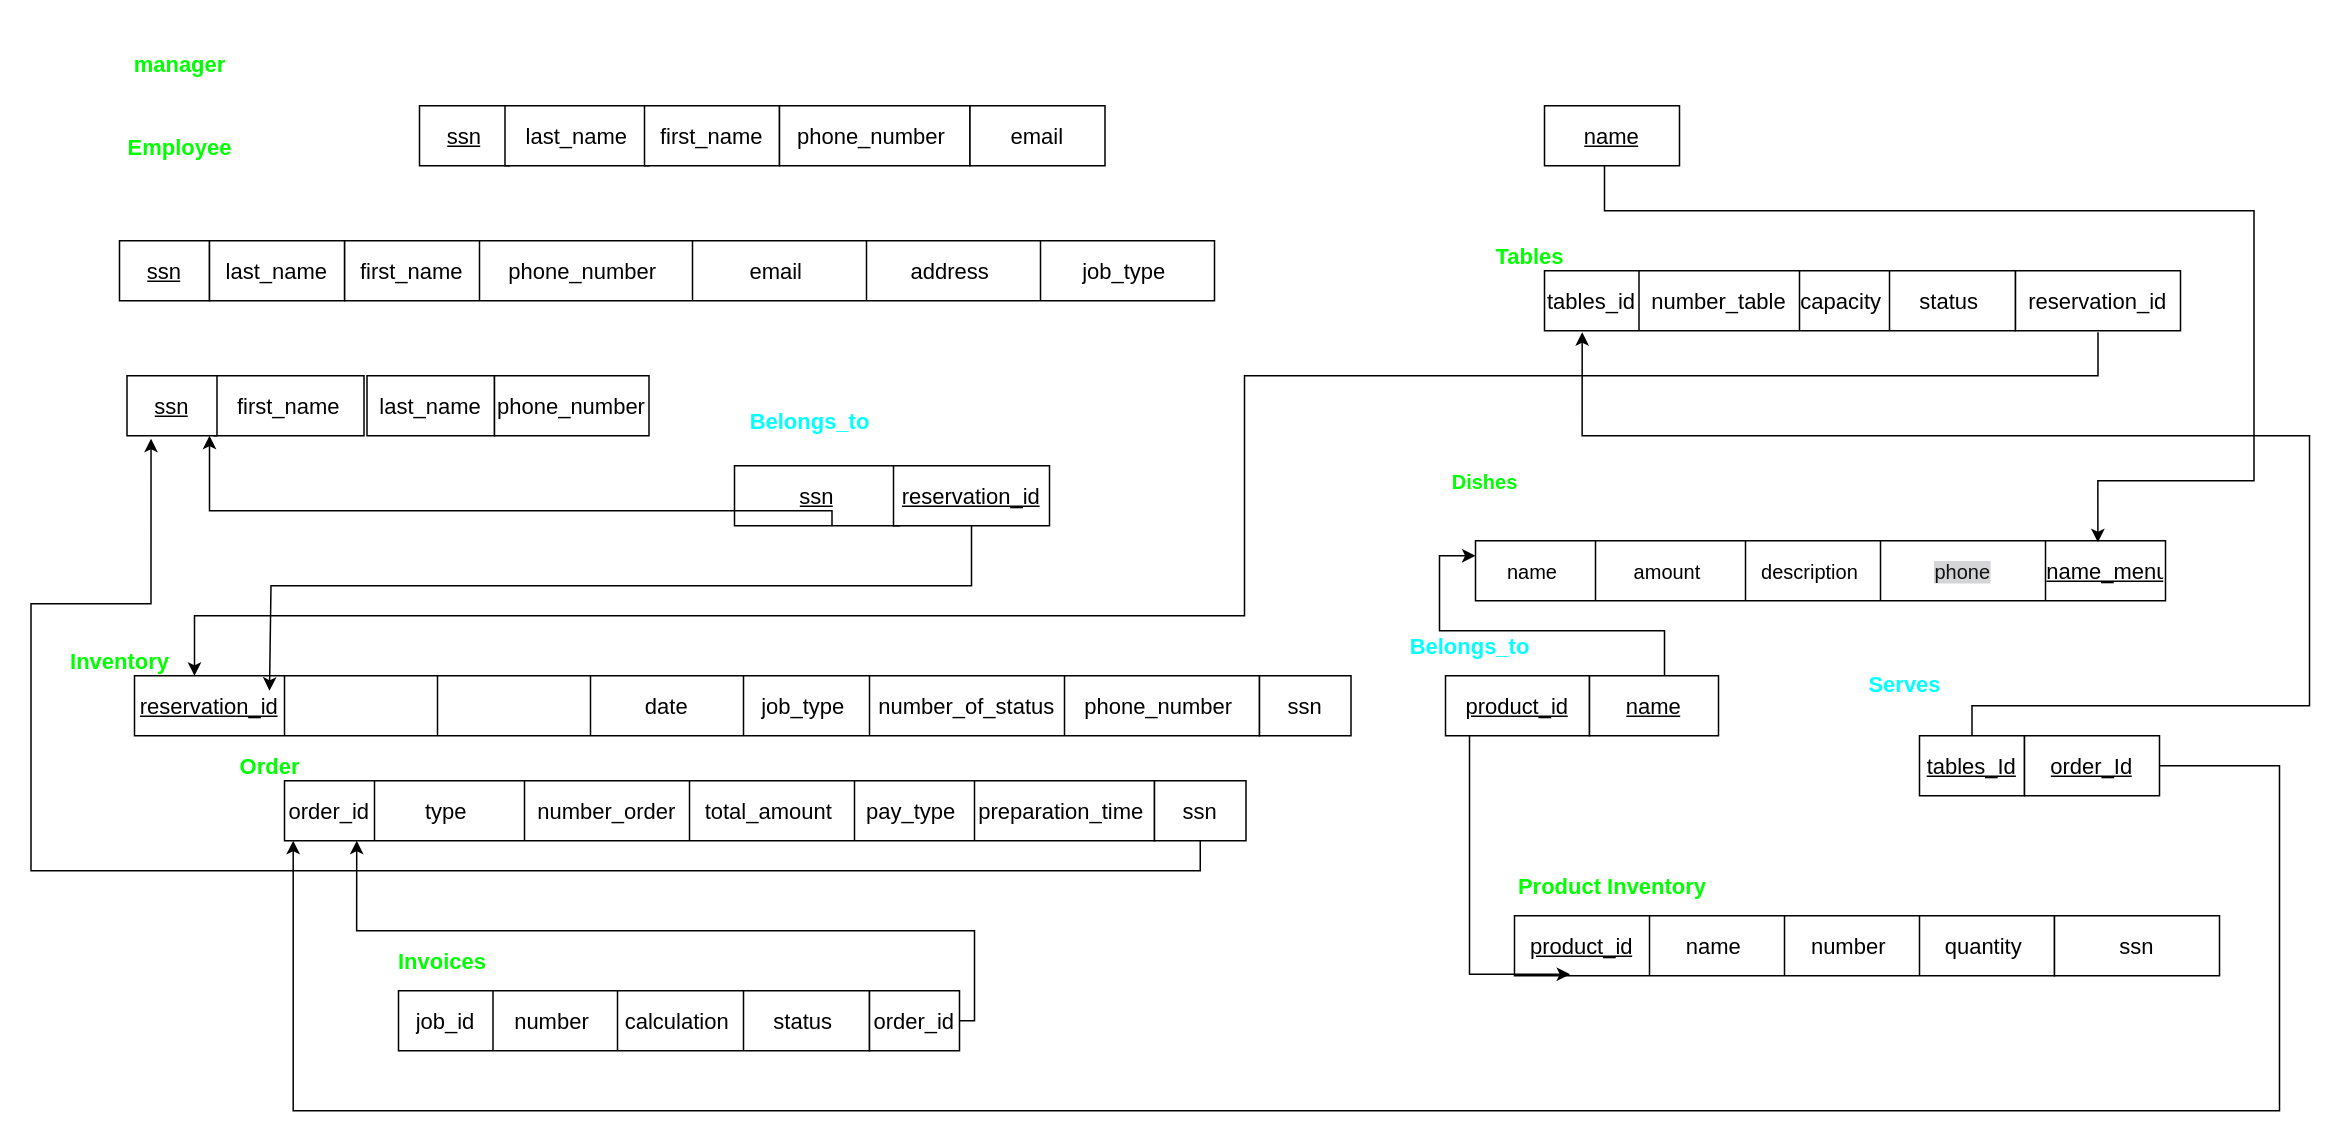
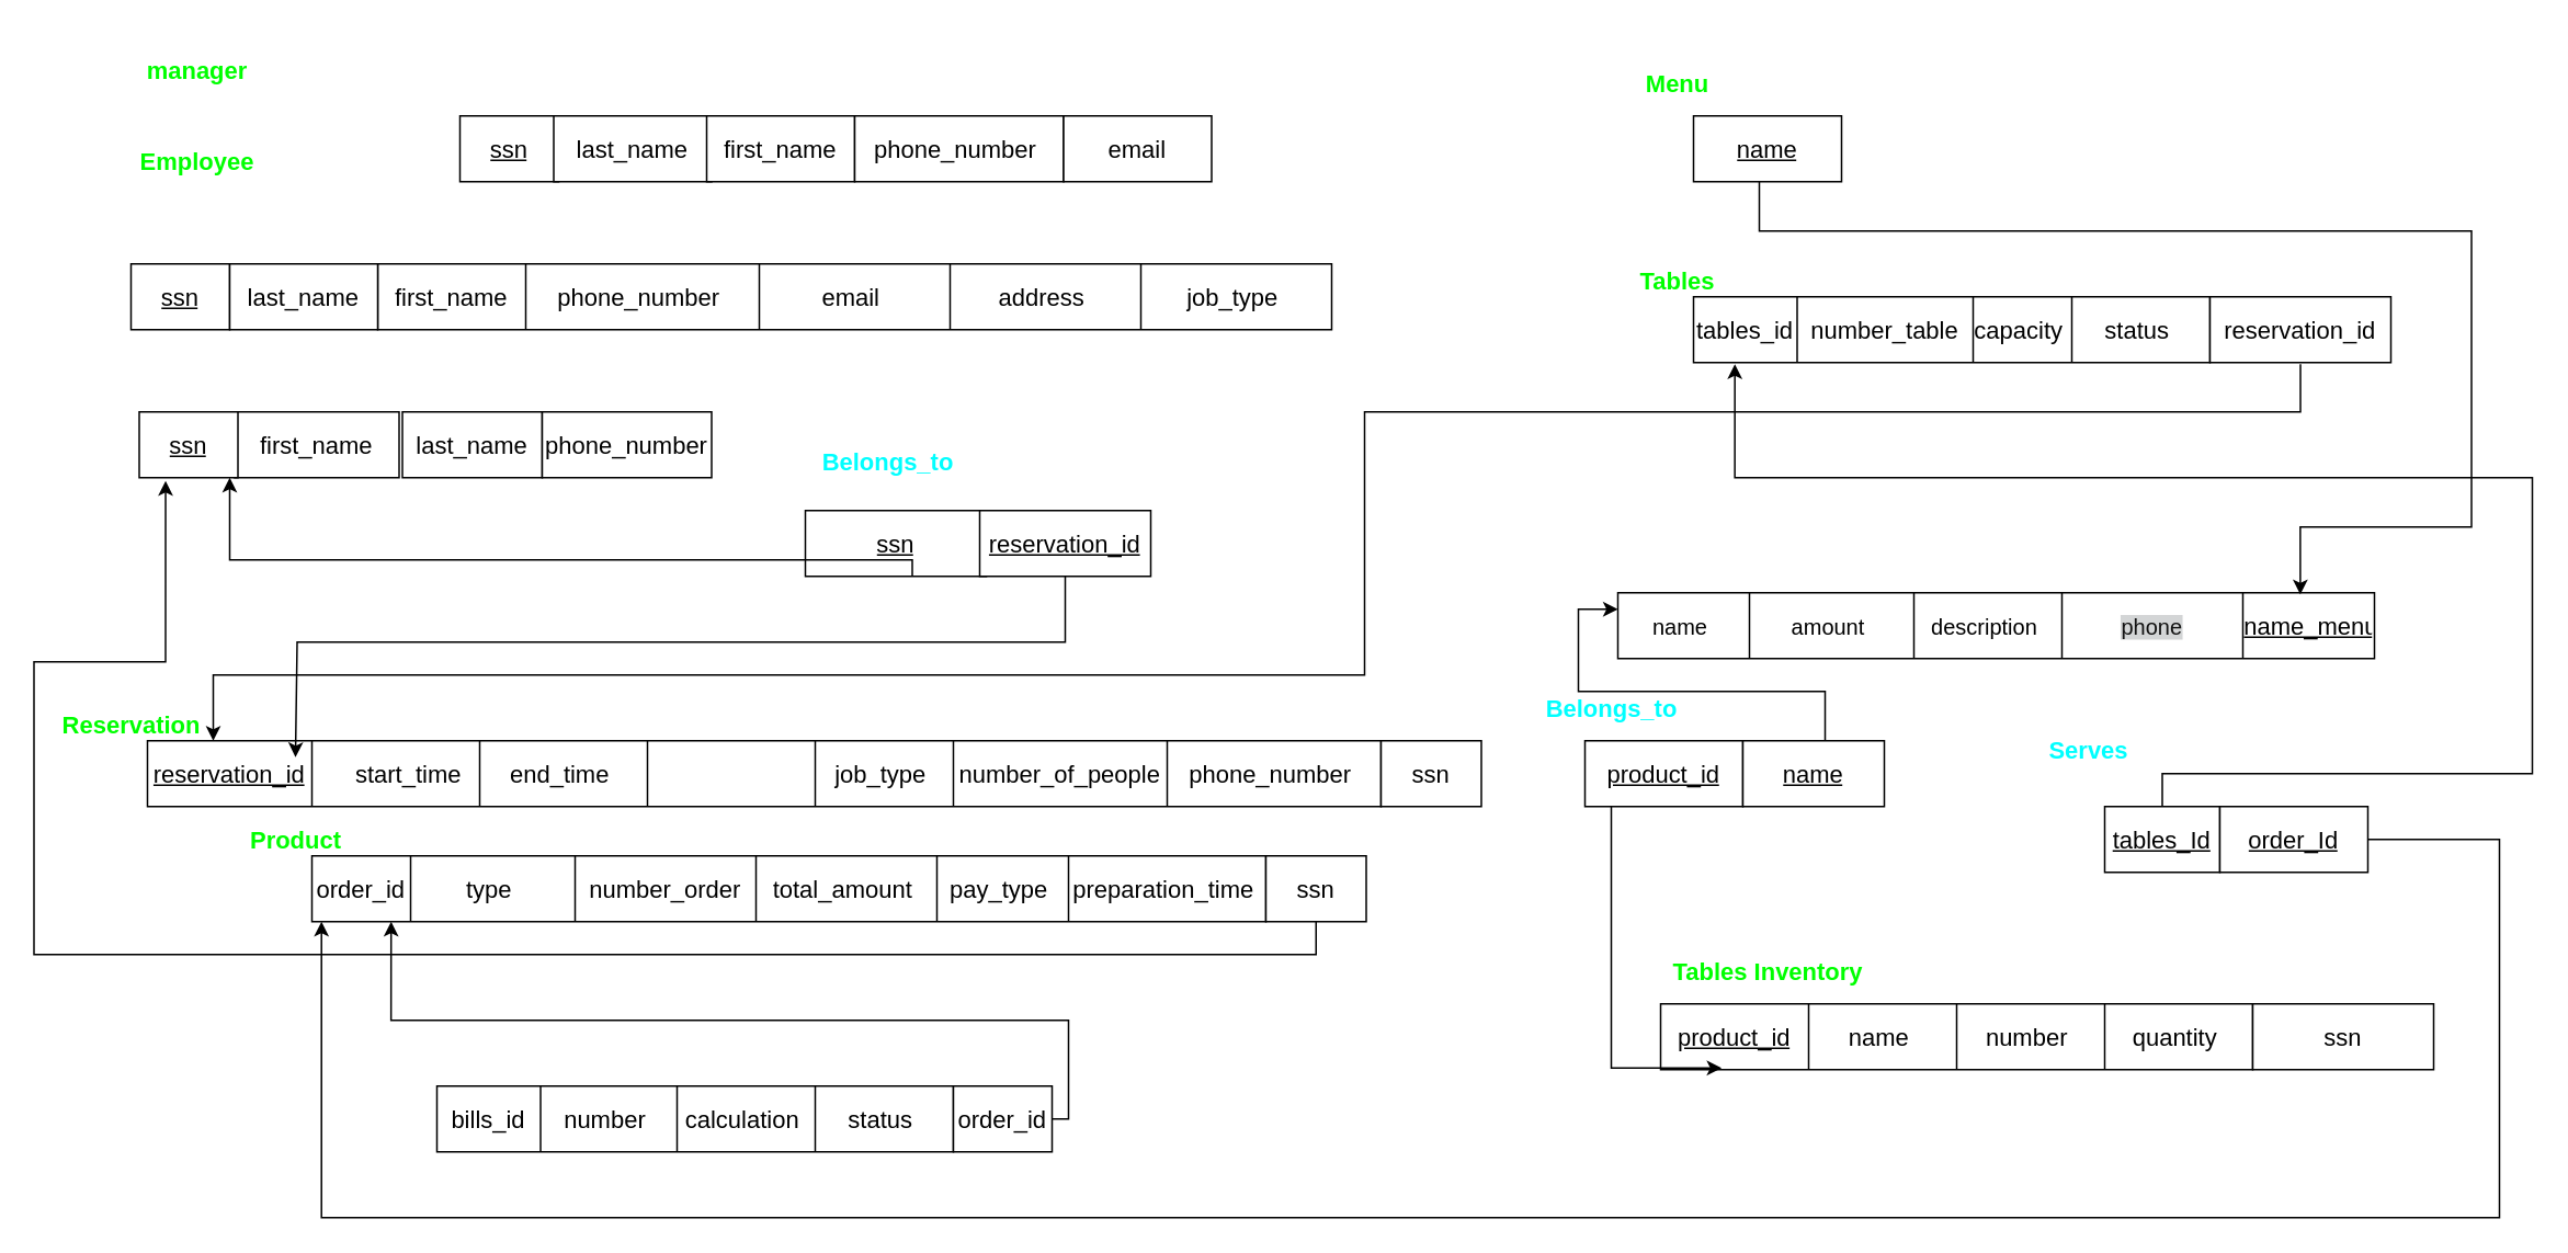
+ <mxCell id="52" value="&lt;b&gt;&lt;span style=&quot;font-size: 11pt; line-height: 107%;&quot;&gt;Menu&lt;/span&gt;&lt;/b&gt;" style="text;strokeColor=none;fillColor=none;html=1;fontSize=16;fontStyle=1;verticalAlign=middle;align=center;fontFamily=Helvetica;fontColor=#00FF00;" parent="1" vertex="1"><mxGeometry x="969" y="30" width="100" height="40" as="geometry" /></mxCell>
- <mxCell id="51" value="&lt;b&gt;&lt;span style=&quot;font-size: 10pt; line-height: 107%;&quot;&gt;Dishes&lt;/span&gt;&lt;/b&gt;" style="text;strokeColor=none;fillColor=none;html=1;fontSize=16;fontStyle=1;verticalAlign=middle;align=center;fontFamily=Helvetica;fontColor=#00FF00;" parent="1" vertex="1"><mxGeometry x="939" y="300" width="100" height="40" as="geometry" /></mxCell>
- <mxCell id="27" value="&lt;b&gt;&lt;span style=&quot;font-size: 11pt; line-height: 107%;&quot;&gt;Inventory&lt;/span&gt;&lt;/b&gt;" style="text;strokeColor=none;fillColor=none;html=1;fontSize=16;fontStyle=1;verticalAlign=middle;align=center;fontFamily=Helvetica;fontColor=#00FF00;" parent="1" vertex="1"><mxGeometry x="29" y="420" width="100" height="40" as="geometry" /></mxCell>
+ <mxCell id="27" value="&lt;b&gt;&lt;span style=&quot;font-size: 11pt; line-height: 107%;&quot;&gt;Reservation&lt;/span&gt;&lt;/b&gt;" style="text;strokeColor=none;fillColor=none;html=1;fontSize=16;fontStyle=1;verticalAlign=middle;align=center;fontFamily=Helvetica;fontColor=#00FF00;" parent="1" vertex="1"><mxGeometry x="29" y="420" width="100" height="40" as="geometry" /></mxCell>
+ <mxCell id="23" value="&lt;span style=&quot;font-size:11.0pt;line-height:107%;&lt;br/&gt;font-family:&amp;quot;Rockwell&amp;quot;,serif;mso-ascii-theme-font:minor-latin;mso-fareast-font-family:&lt;br/&gt;Rockwell;mso-fareast-theme-font:minor-latin;mso-hansi-theme-font:minor-latin;&lt;br/&gt;mso-bidi-font-family:Arial;mso-bidi-theme-font:minor-bidi;mso-ansi-language:&lt;br/&gt;EN-US;mso-fareast-language:EN-US;mso-bidi-language:AR-SA&quot;&gt;start_time&amp;nbsp;&lt;/span&gt;" style="shape=partialRectangle;html=1;whiteSpace=wrap;connectable=0;strokeColor=inherit;overflow=hidden;fillColor=none;top=0;left=0;bottom=0;right=0;pointerEvents=1;fontSize=16;" parent="1" vertex="1"><mxGeometry x="209" y="450" width="82" height="40" as="geometry"><mxRectangle width="134" height="40" as="alternateBounds" /></mxGeometry></mxCell>
+ <mxCell id="24" value="&lt;span style=&quot;font-size:11.0pt;line-height:107%;&lt;br/&gt;font-family:&amp;quot;Rockwell&amp;quot;,serif;mso-ascii-theme-font:minor-latin;mso-fareast-font-family:&lt;br/&gt;Rockwell;mso-fareast-theme-font:minor-latin;mso-hansi-theme-font:minor-latin;&lt;br/&gt;mso-bidi-font-family:Arial;mso-bidi-theme-font:minor-bidi;mso-ansi-language:&lt;br/&gt;EN-US;mso-fareast-language:EN-US;mso-bidi-language:AR-SA&quot;&gt;end_time&amp;nbsp;&lt;/span&gt;" style="shape=partialRectangle;html=1;whiteSpace=wrap;connectable=0;strokeColor=inherit;overflow=hidden;fillColor=none;top=0;left=0;bottom=0;right=0;pointerEvents=1;fontSize=16;" parent="1" vertex="1"><mxGeometry x="291" y="450" width="102" height="40" as="geometry"><mxRectangle width="102" height="40" as="alternateBounds" /></mxGeometry></mxCell>
- <mxCell id="25" value="&lt;span style=&quot;font-size:11.0pt;line-height:107%;&lt;br/&gt;font-family:&amp;quot;Rockwell&amp;quot;,serif;mso-ascii-theme-font:minor-latin;mso-fareast-font-family:&lt;br/&gt;Rockwell;mso-fareast-theme-font:minor-latin;mso-hansi-theme-font:minor-latin;&lt;br/&gt;mso-bidi-font-family:Arial;mso-bidi-theme-font:minor-bidi;mso-ansi-language:&lt;br/&gt;EN-US;mso-fareast-language:EN-US;mso-bidi-language:AR-SA&quot;&gt;date&lt;/span&gt;" style="shape=partialRectangle;html=1;whiteSpace=wrap;connectable=0;strokeColor=inherit;overflow=hidden;fillColor=none;top=0;left=0;bottom=0;right=0;pointerEvents=1;fontSize=16;" parent="1" vertex="1"><mxGeometry x="393" y="450" width="102" height="40" as="geometry"><mxRectangle width="102" height="40" as="alternateBounds" /></mxGeometry></mxCell>
- <mxCell id="9" value="&lt;span style=&quot;font-size:11.0pt;line-height:107%;&lt;br/&gt;font-family:&amp;quot;Rockwell&amp;quot;,serif;mso-ascii-theme-font:minor-latin;mso-fareast-font-family:&lt;br/&gt;Rockwell;mso-fareast-theme-font:minor-latin;mso-hansi-theme-font:minor-latin;&lt;br/&gt;mso-bidi-font-family:Arial;mso-bidi-theme-font:minor-bidi;mso-ansi-language:&lt;br/&gt;EN-US;mso-fareast-language:EN-US;mso-bidi-language:AR-SA&quot;&gt;number_of_status&lt;/span&gt;" style="shape=partialRectangle;html=1;whiteSpace=wrap;connectable=0;strokeColor=inherit;overflow=hidden;fillColor=none;top=0;left=0;bottom=0;right=0;pointerEvents=1;fontSize=16;" parent="3" vertex="1"><mxGeometry x="490" width="130" height="40" as="geometry"><mxRectangle width="130" height="40" as="alternateBounds" /></mxGeometry></mxCell>
+ <mxCell id="9" value="&lt;span style=&quot;font-size:11.0pt;line-height:107%;&lt;br/&gt;font-family:&amp;quot;Rockwell&amp;quot;,serif;mso-ascii-theme-font:minor-latin;mso-fareast-font-family:&lt;br/&gt;Rockwell;mso-fareast-theme-font:minor-latin;mso-hansi-theme-font:minor-latin;&lt;br/&gt;mso-bidi-font-family:Arial;mso-bidi-theme-font:minor-bidi;mso-ansi-language:&lt;br/&gt;EN-US;mso-fareast-language:EN-US;mso-bidi-language:AR-SA&quot;&gt;number_of_people&lt;/span&gt;" style="shape=partialRectangle;html=1;whiteSpace=wrap;connectable=0;strokeColor=inherit;overflow=hidden;fillColor=none;top=0;left=0;bottom=0;right=0;pointerEvents=1;fontSize=16;" parent="3" vertex="1"><mxGeometry x="490" width="130" height="40" as="geometry"><mxRectangle width="130" height="40" as="alternateBounds" /></mxGeometry></mxCell>
- <mxCell id="36" value="&lt;b&gt;&lt;span style=&quot;font-size: 11pt; line-height: 107%;&quot;&gt;Order&lt;/span&gt;&lt;/b&gt;" style="text;strokeColor=none;fillColor=none;html=1;fontSize=16;fontStyle=1;verticalAlign=middle;align=center;fontFamily=Helvetica;fontColor=#00FF00;" parent="1" vertex="1"><mxGeometry x="129" y="490" width="100" height="40" as="geometry" /></mxCell>
+ <mxCell id="36" value="&lt;b&gt;&lt;span style=&quot;font-size: 11pt; line-height: 107%;&quot;&gt;Product&lt;/span&gt;&lt;/b&gt;" style="text;strokeColor=none;fillColor=none;html=1;fontSize=16;fontStyle=1;verticalAlign=middle;align=center;fontFamily=Helvetica;fontColor=#00FF00;" parent="1" vertex="1"><mxGeometry x="129" y="490" width="100" height="40" as="geometry" /></mxCell>
- <mxCell id="43" value="&lt;b&gt;&lt;span style=&quot;font-size: 11pt; line-height: 107%;&quot;&gt;Product Inventory&lt;/span&gt;&lt;/b&gt;" style="text;strokeColor=none;fillColor=none;html=1;fontSize=16;fontStyle=1;verticalAlign=middle;align=center;fontFamily=Helvetica;fontColor=#00FF00;" parent="1" vertex="1"><mxGeometry x="1024" y="570" width="100" height="40" as="geometry" /></mxCell>
+ <mxCell id="43" value="&lt;b&gt;&lt;span style=&quot;font-size: 11pt; line-height: 107%;&quot;&gt;Tables Inventory&lt;/span&gt;&lt;/b&gt;" style="text;strokeColor=none;fillColor=none;html=1;fontSize=16;fontStyle=1;verticalAlign=middle;align=center;fontFamily=Helvetica;fontColor=#00FF00;" parent="1" vertex="1"><mxGeometry x="1024" y="570" width="100" height="40" as="geometry" /></mxCell>
- <mxCell id="66" value="&lt;b&gt;&lt;span style=&quot;font-size: 11pt; line-height: 107%;&quot;&gt;Invoices&lt;/span&gt;&lt;/b&gt;" style="text;strokeColor=none;fillColor=none;html=1;fontSize=16;fontStyle=1;verticalAlign=middle;align=center;fontFamily=Helvetica;fontColor=#00FF00;" parent="1" vertex="1"><mxGeometry x="244" y="620" width="100" height="40" as="geometry" /></mxCell>
- <mxCell id="62" value="&lt;span style=&quot;font-size:11.0pt;line-height:107%;&lt;br/&gt;font-family:&amp;quot;Rockwell&amp;quot;,serif;mso-ascii-theme-font:minor-latin;mso-fareast-font-family:&lt;br/&gt;Rockwell;mso-fareast-theme-font:minor-latin;mso-hansi-theme-font:minor-latin;&lt;br/&gt;mso-bidi-font-family:Arial;mso-bidi-theme-font:minor-bidi;mso-ansi-language:&lt;br/&gt;EN-US;mso-fareast-language:EN-US;mso-bidi-language:AR-SA&quot;&gt;job_id&lt;/span&gt;" style="shape=partialRectangle;html=1;whiteSpace=wrap;connectable=0;strokeColor=inherit;overflow=hidden;fillColor=none;top=0;left=0;bottom=0;right=0;pointerEvents=1;fontSize=16;" parent="61" vertex="1"><mxGeometry width="63" height="40" as="geometry"><mxRectangle width="63" height="40" as="alternateBounds" /></mxGeometry></mxCell>
+ <mxCell id="62" value="&lt;span style=&quot;font-size:11.0pt;line-height:107%;&lt;br/&gt;font-family:&amp;quot;Rockwell&amp;quot;,serif;mso-ascii-theme-font:minor-latin;mso-fareast-font-family:&lt;br/&gt;Rockwell;mso-fareast-theme-font:minor-latin;mso-hansi-theme-font:minor-latin;&lt;br/&gt;mso-bidi-font-family:Arial;mso-bidi-theme-font:minor-bidi;mso-ansi-language:&lt;br/&gt;EN-US;mso-fareast-language:EN-US;mso-bidi-language:AR-SA&quot;&gt;bills_id&lt;/span&gt;" style="shape=partialRectangle;html=1;whiteSpace=wrap;connectable=0;strokeColor=inherit;overflow=hidden;fillColor=none;top=0;left=0;bottom=0;right=0;pointerEvents=1;fontSize=16;" parent="61" vertex="1"><mxGeometry width="63" height="40" as="geometry"><mxRectangle width="63" height="40" as="alternateBounds" /></mxGeometry></mxCell>
